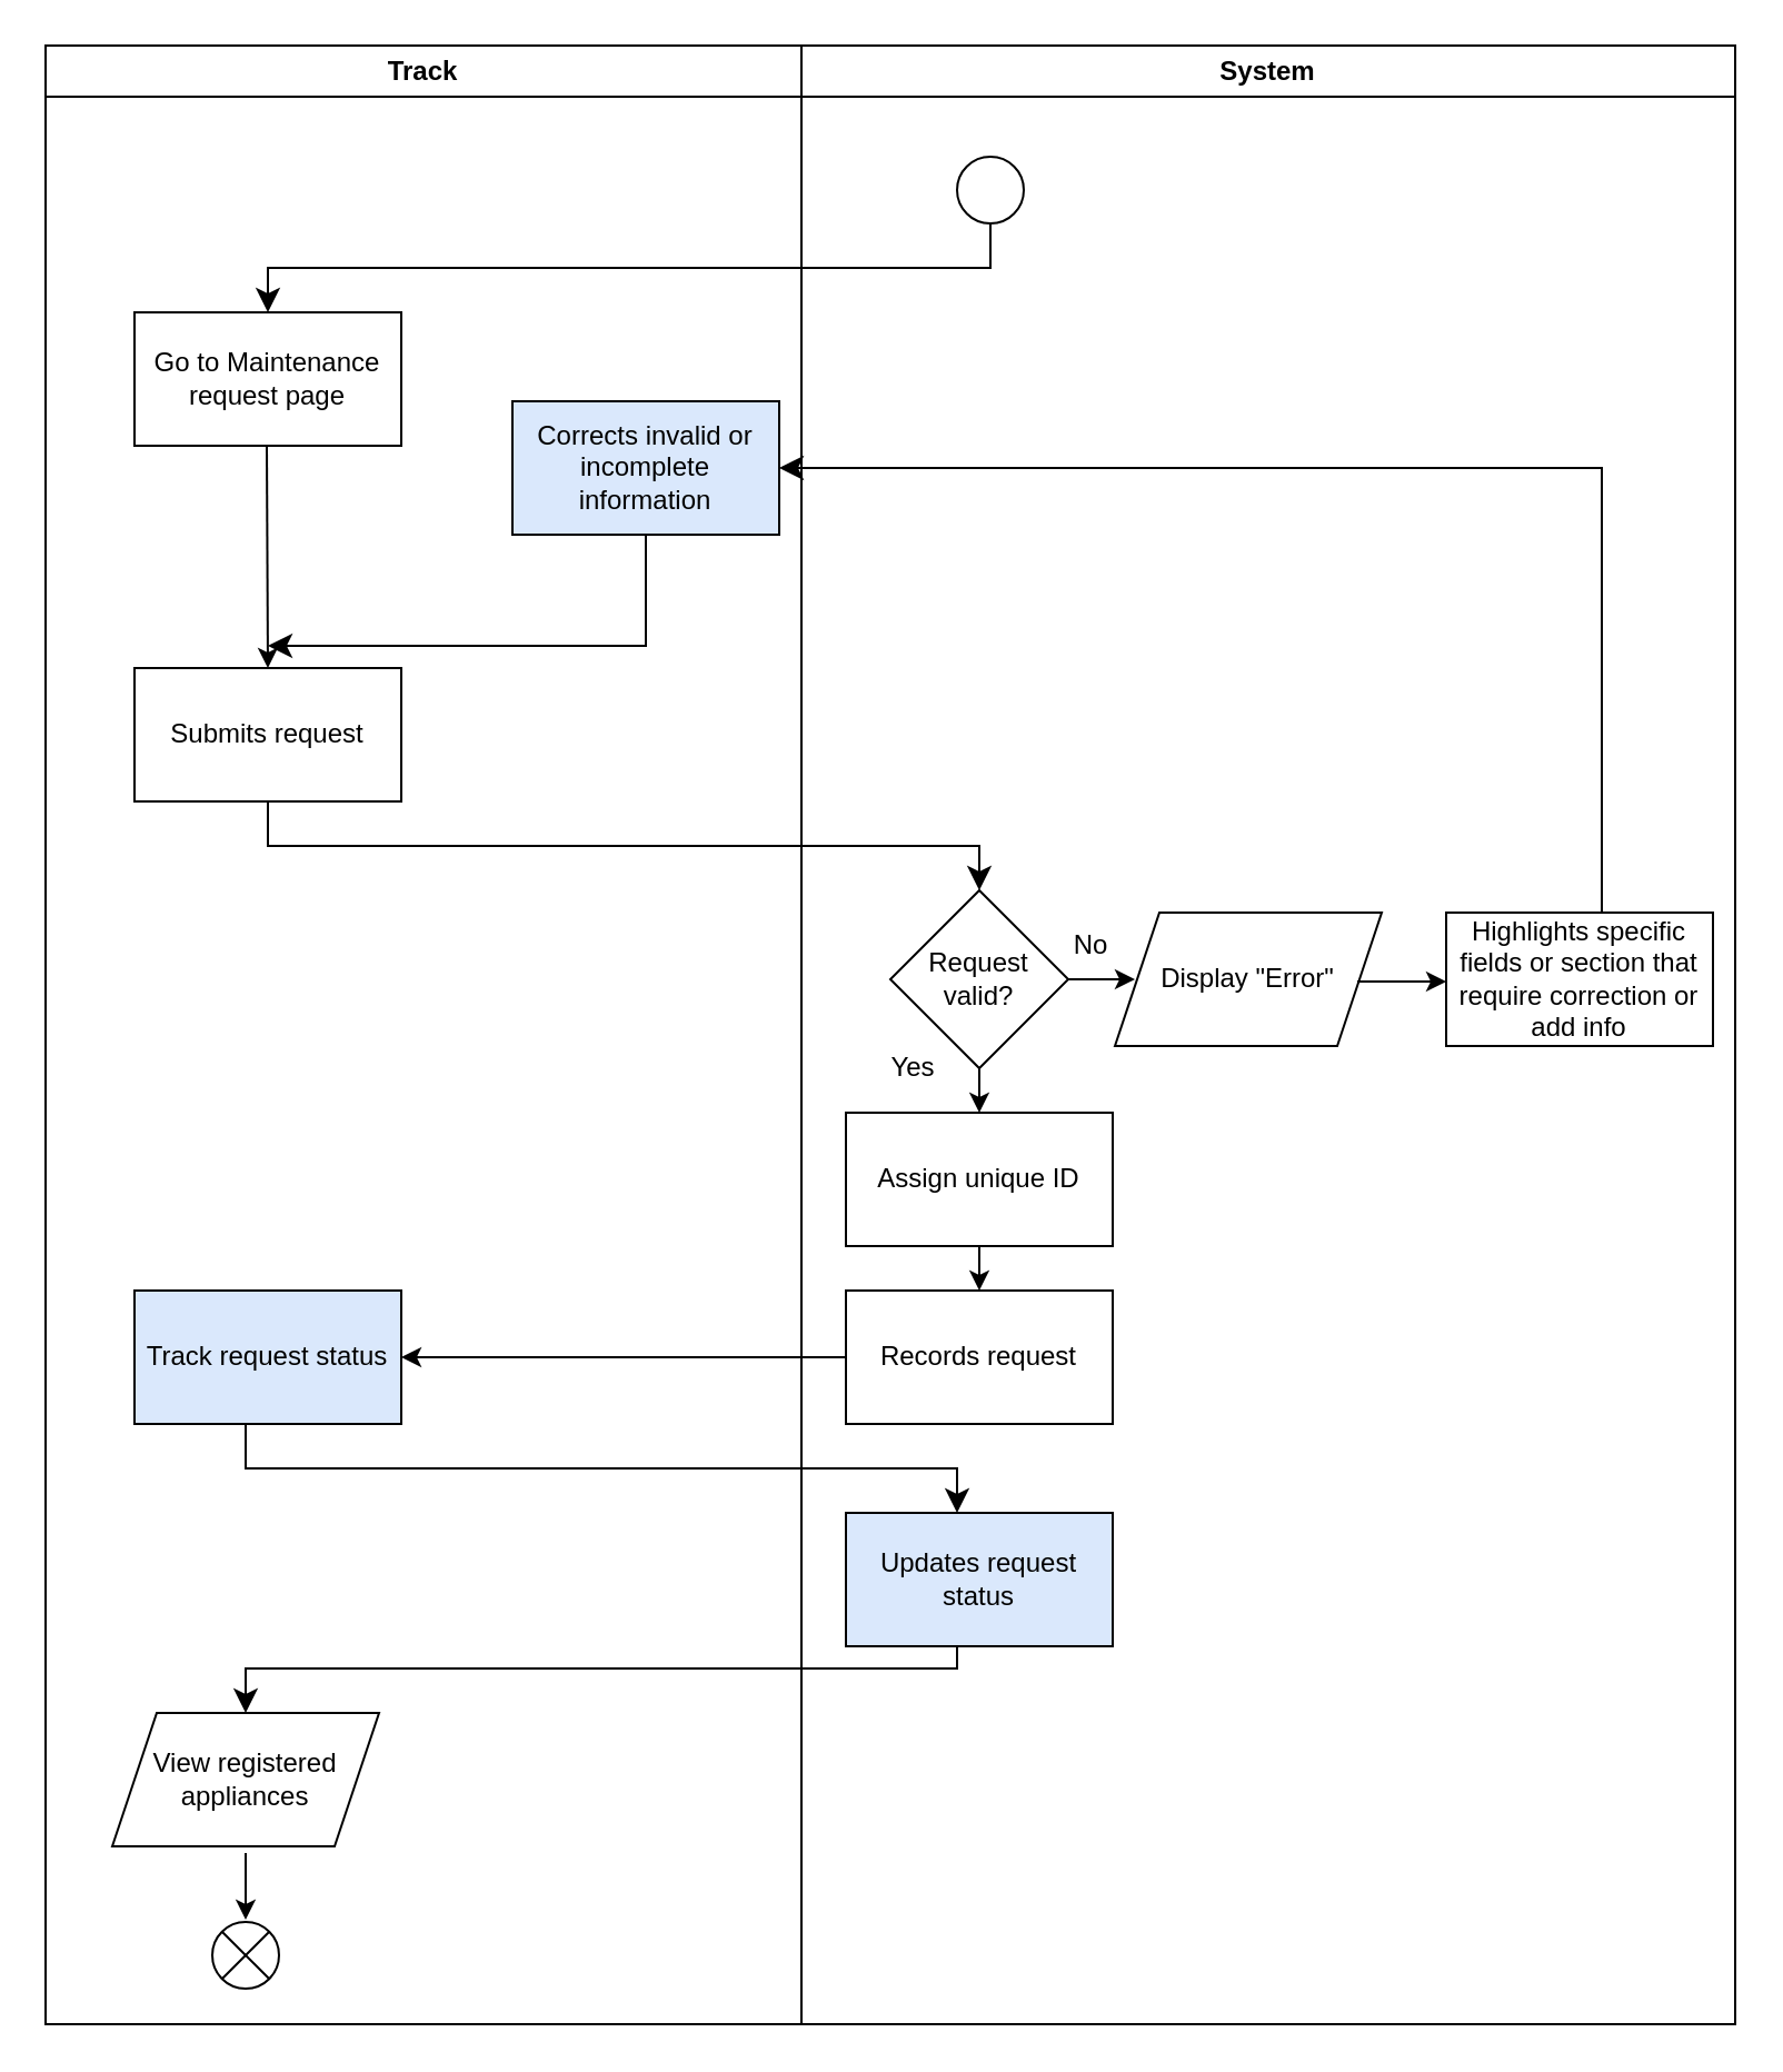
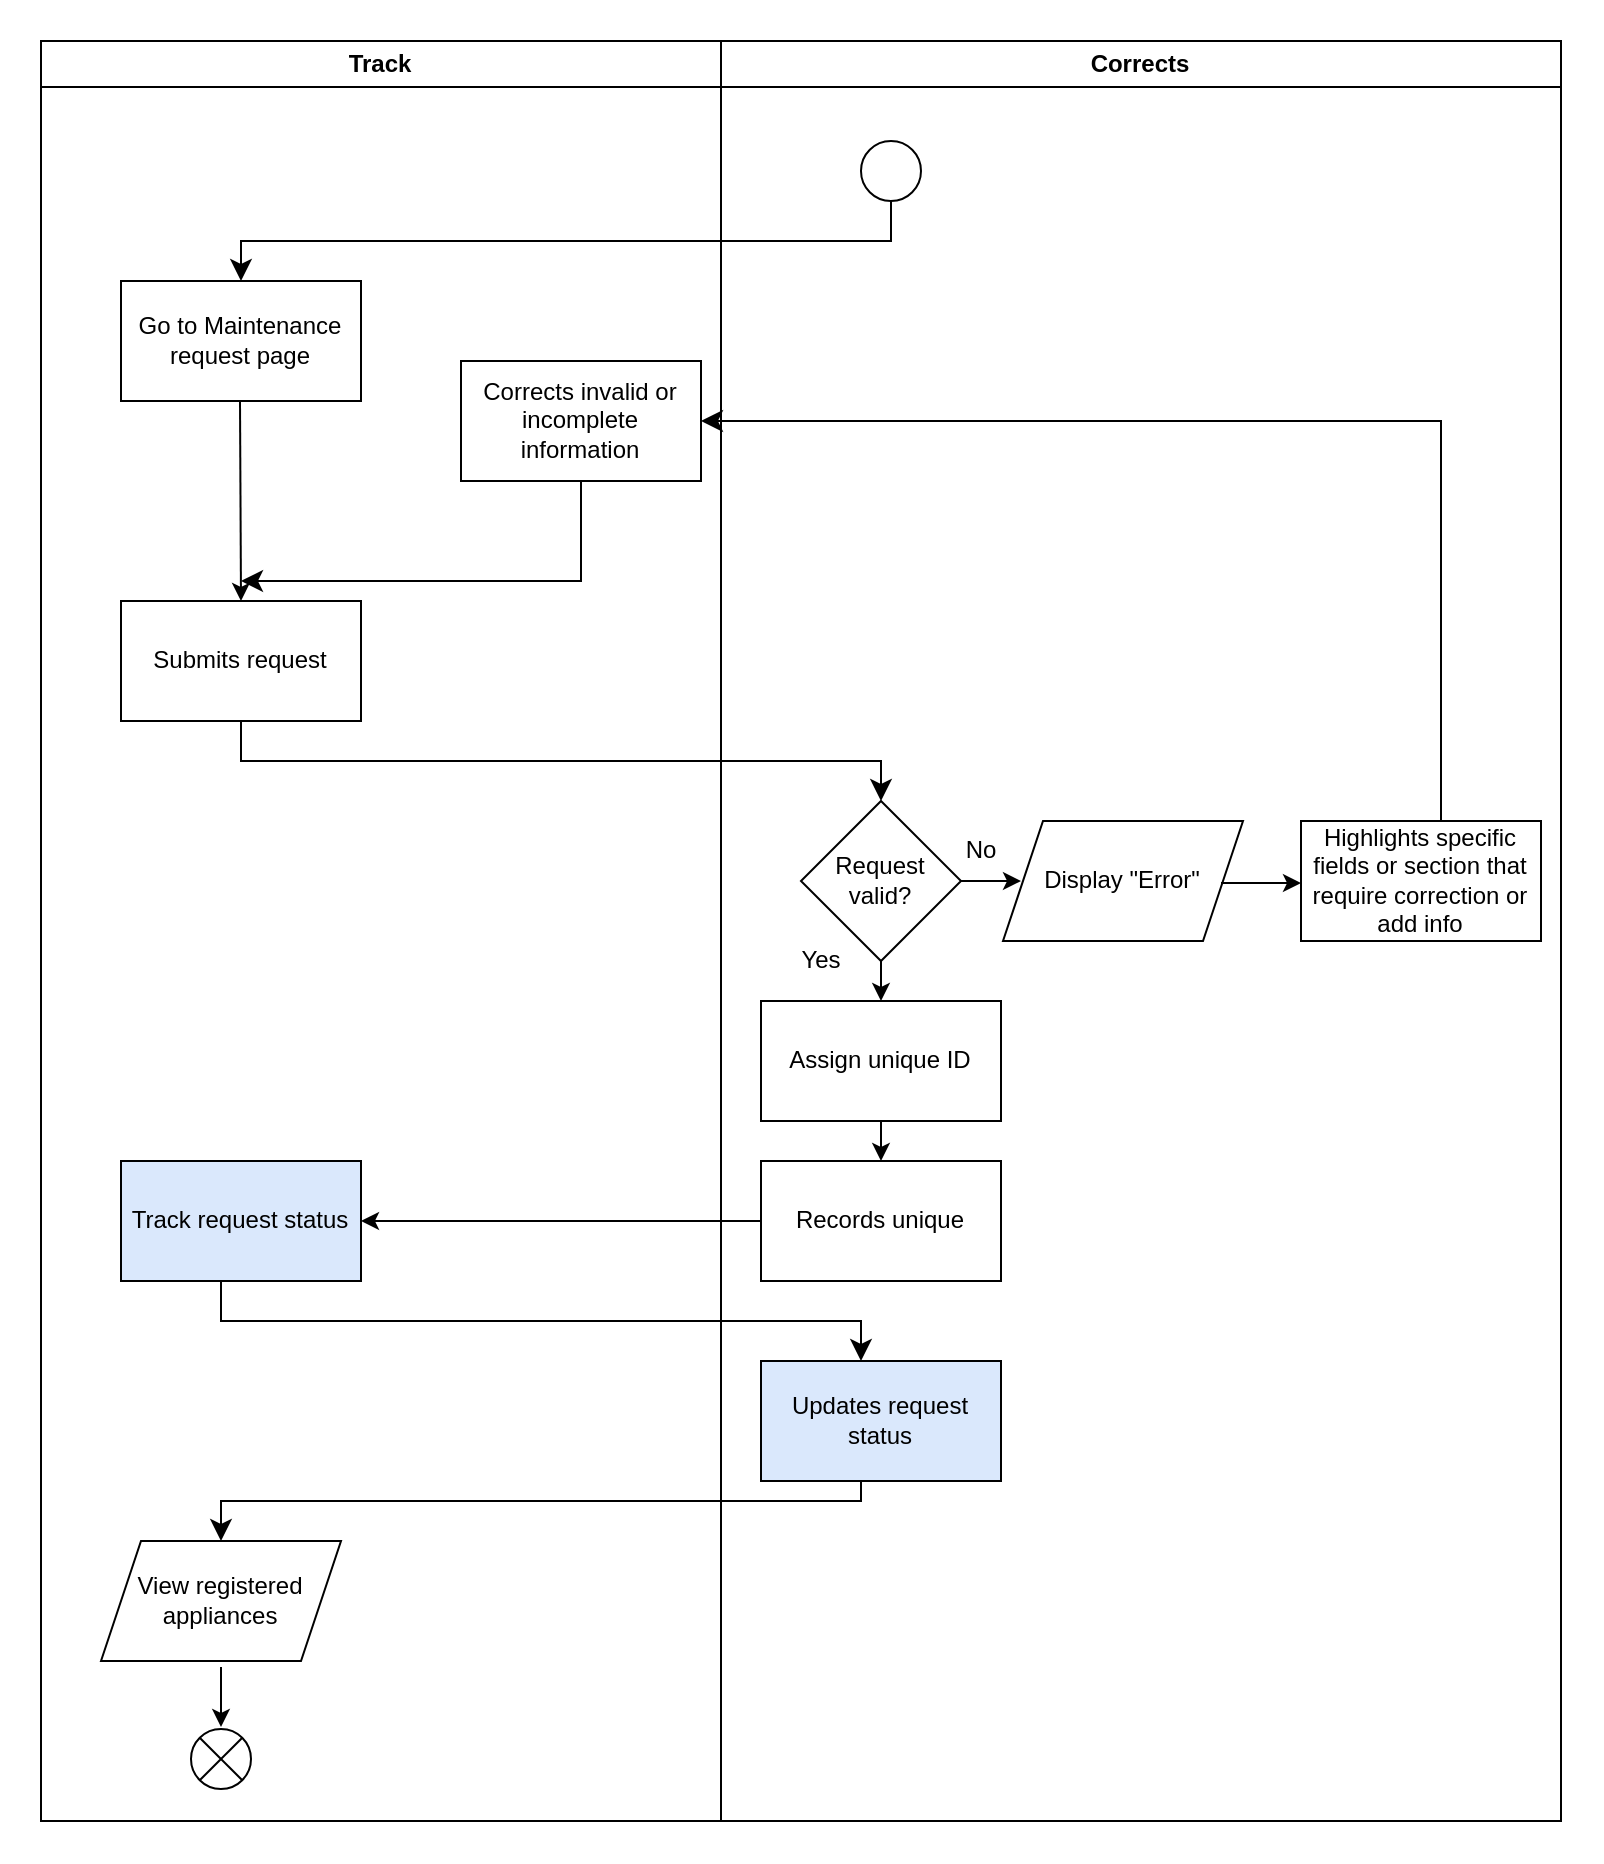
- <mxCell id="33" value="System" style="swimlane;whiteSpace=wrap;html=1;" vertex="1" parent="1"><mxGeometry x="360" width="420" height="890" as="geometry" y="20" /></mxCell>
+ <mxCell id="33" value="Corrects" style="swimlane;whiteSpace=wrap;html=1;" vertex="1" parent="1"><mxGeometry x="360" width="420" height="890" as="geometry" y="20" /></mxCell>
- <mxCell id="21" value="Corrects invalid or incomplete information" style="rounded=0;whiteSpace=wrap;html=1;fillColor=#dae8fc;" vertex="1" parent="1"><mxGeometry x="230" y="180" width="120" height="60" as="geometry" /></mxCell>
+ <mxCell id="21" value="Corrects invalid or incomplete information" style="rounded=0;whiteSpace=wrap;html=1;" vertex="1" parent="1"><mxGeometry x="230" y="180" width="120" height="60" as="geometry" /></mxCell>
- <mxCell id="13" value="Records request" style="rounded=0;whiteSpace=wrap;html=1;" vertex="1" parent="1"><mxGeometry x="380" y="580" width="120" height="60" as="geometry" /></mxCell>
+ <mxCell id="13" value="Records unique" style="rounded=0;whiteSpace=wrap;html=1;" vertex="1" parent="1"><mxGeometry x="380" y="580" width="120" height="60" as="geometry" /></mxCell>
